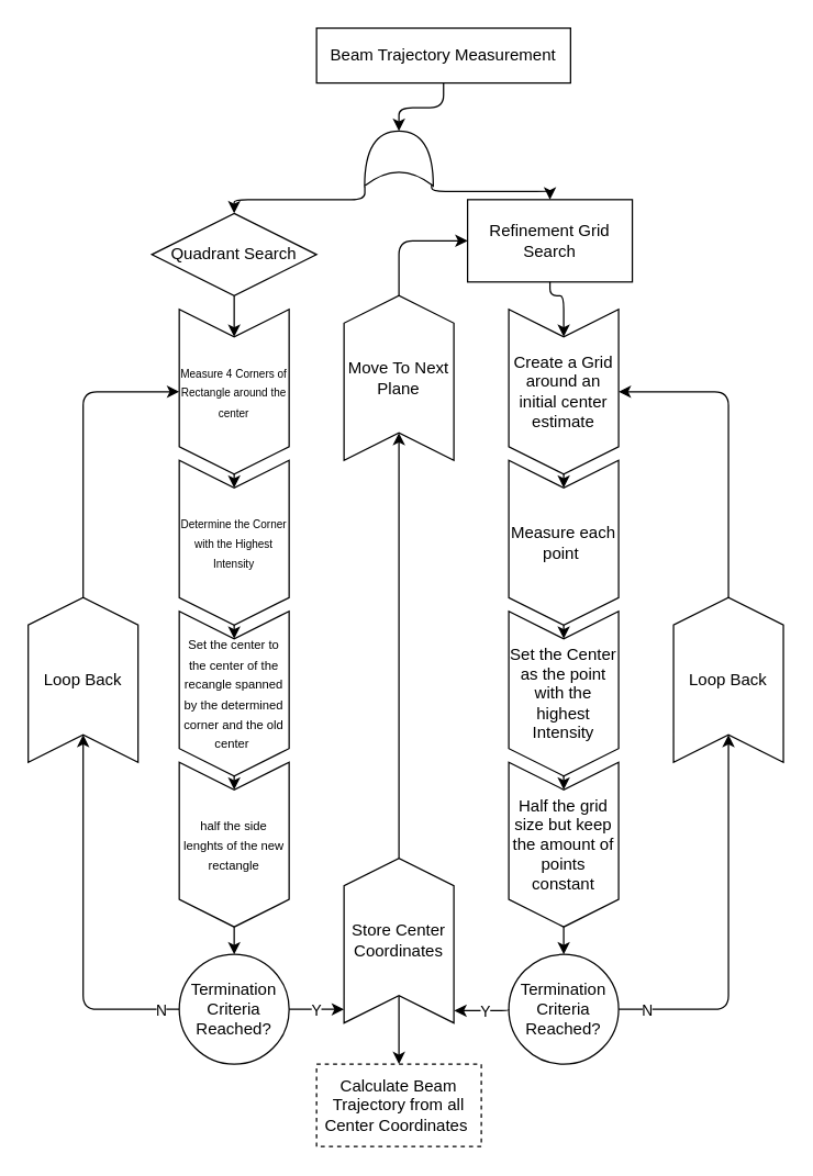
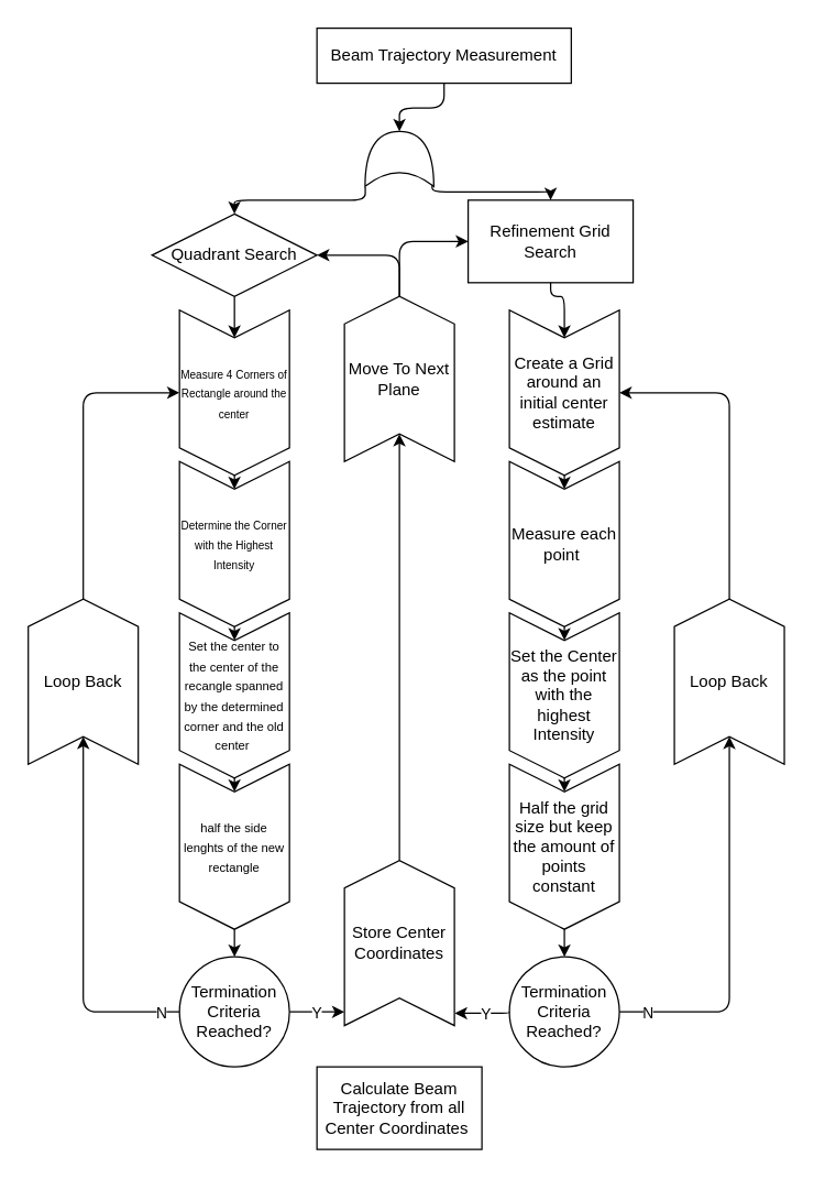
+ <mxCell id="12" style="edgeStyle=orthogonalEdgeStyle;elbow=vertical;html=1;entryX=1;entryY=0.5;entryDx=0;entryDy=0;exitX=1;exitY=0.5;exitDx=0;exitDy=0;" edge="1" parent="1" source="14" target="5"><mxGeometry relative="1" as="geometry" /></mxCell>
- <mxCell id="9" style="edgeStyle=elbowEdgeStyle;elbow=vertical;html=1;exitX=0;exitY=0.5;exitDx=0;exitDy=0;" edge="1" parent="1" source="11" target="8"><mxGeometry relative="1" as="geometry"><mxPoint x="290" y="755" as="sourcePoint" /></mxGeometry></mxCell>
- <mxCell id="8" value="Calculate Beam Trajectory from all Center Coordinates&amp;nbsp;" style="rounded=0;whiteSpace=wrap;html=1;dashed=1;" vertex="1" parent="1"><mxGeometry x="230" y="775" width="120" height="60" as="geometry" /></mxCell>
+ <mxCell id="8" value="Calculate Beam Trajectory from all Center Coordinates&amp;nbsp;" style="rounded=0;whiteSpace=wrap;html=1;" vertex="1" parent="1"><mxGeometry x="230" y="775" width="120" height="60" as="geometry" /></mxCell>
